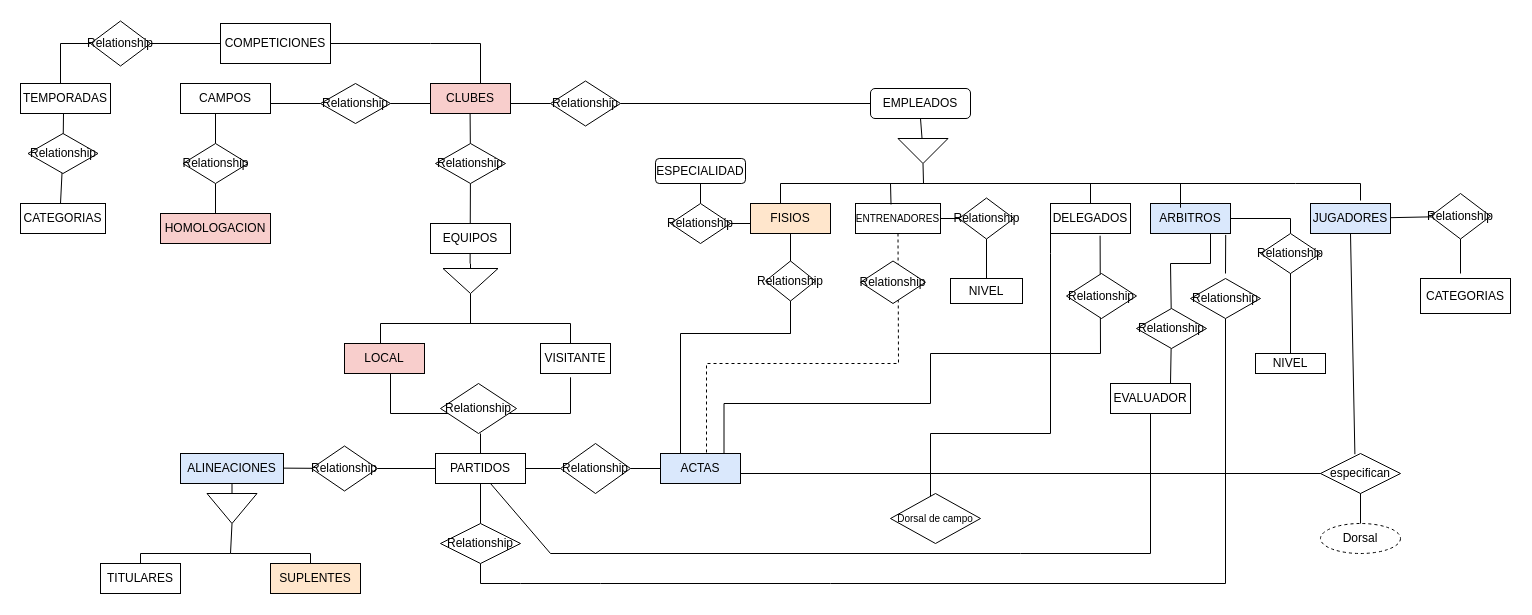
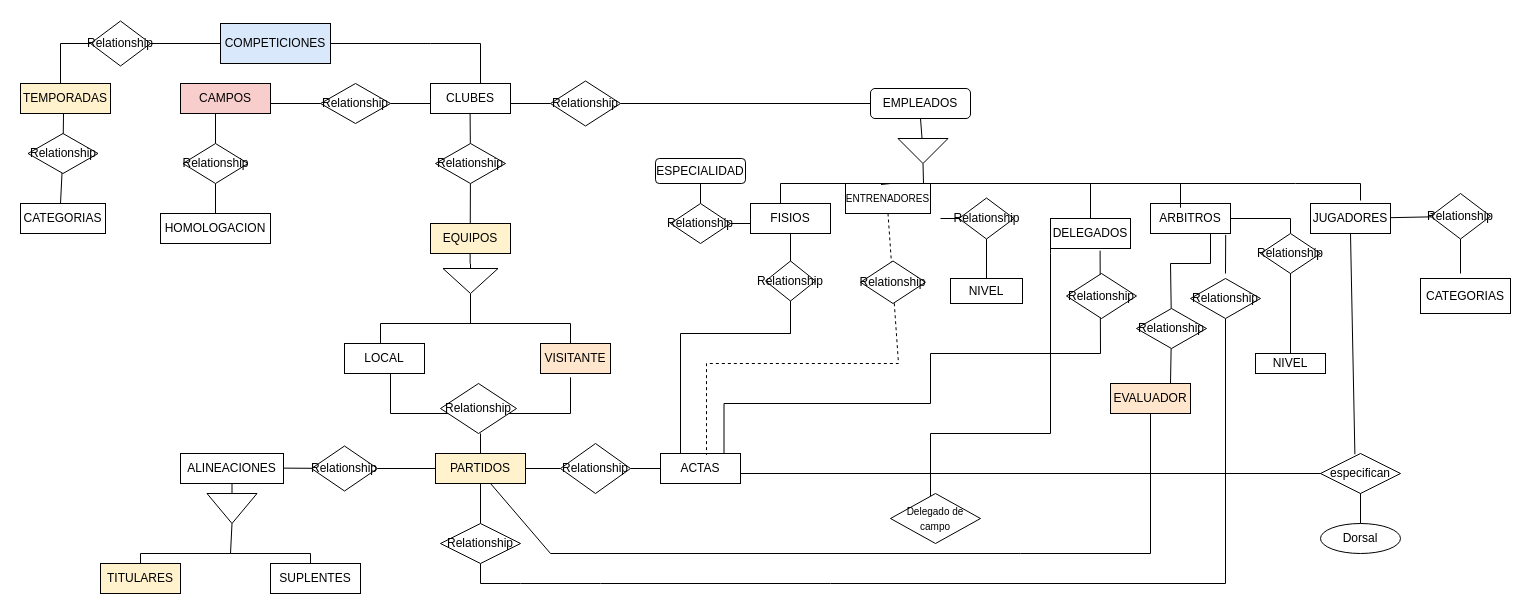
- <mxCell id="2" value="COMPETICIONES" style="whiteSpace=wrap;html=1;align=center;" parent="1" vertex="1"><mxGeometry x="220" y="23" width="110" height="40" as="geometry" /></mxCell>
+ <mxCell id="2" value="COMPETICIONES" style="whiteSpace=wrap;html=1;align=center;fillColor=#dae8fc;" parent="1" vertex="1"><mxGeometry x="220" y="23" width="110" height="40" as="geometry" /></mxCell>
- <mxCell id="58" value="TEMPORADAS" style="whiteSpace=wrap;html=1;align=center;" parent="1" vertex="1"><mxGeometry x="20" y="83" width="90" height="30" as="geometry" /></mxCell>
+ <mxCell id="58" value="TEMPORADAS" style="whiteSpace=wrap;html=1;align=center;fillColor=#fff2cc;" parent="1" vertex="1"><mxGeometry x="20" y="83" width="90" height="30" as="geometry" /></mxCell>
- <mxCell id="11" value="CAMPOS" style="whiteSpace=wrap;html=1;align=center;" parent="1" vertex="1"><mxGeometry x="180" y="83" width="90" height="30" as="geometry" /></mxCell>
+ <mxCell id="11" value="CAMPOS" style="whiteSpace=wrap;html=1;align=center;fillColor=#f8cecc;" parent="1" vertex="1"><mxGeometry x="180" y="83" width="90" height="30" as="geometry" /></mxCell>
- <mxCell id="6" value="CLUBES" style="whiteSpace=wrap;html=1;align=center;fillColor=#f8cecc;" parent="1" vertex="1"><mxGeometry x="430" y="83" width="80" height="30" as="geometry" /></mxCell>
+ <mxCell id="6" value="CLUBES" style="whiteSpace=wrap;html=1;align=center;" parent="1" vertex="1"><mxGeometry x="430" y="83" width="80" height="30" as="geometry" /></mxCell>
- <mxCell id="66" value="FISIOS" style="whiteSpace=wrap;html=1;align=center;fillColor=#ffe6cc;" parent="1" vertex="1"><mxGeometry x="750" y="203" width="80" height="30" as="geometry" /></mxCell>
+ <mxCell id="66" value="FISIOS" style="whiteSpace=wrap;html=1;align=center;" parent="1" vertex="1"><mxGeometry x="750" y="203" width="80" height="30" as="geometry" /></mxCell>
- <mxCell id="67" value="&lt;font style=&quot;font-size: 10px;&quot;&gt;ENTRENADORES&lt;/font&gt;" style="whiteSpace=wrap;html=1;align=center;" parent="1" vertex="1"><mxGeometry x="855" y="203" width="85" height="30" as="geometry" /></mxCell>
+ <mxCell id="67" value="&lt;font style=&quot;font-size: 10px;&quot;&gt;ENTRENADORES&lt;/font&gt;" style="whiteSpace=wrap;html=1;align=center;" parent="1" vertex="1"><mxGeometry x="845" y="183" width="85" height="30" as="geometry" /></mxCell>
- <mxCell id="72" value="DELEGADOS" style="whiteSpace=wrap;html=1;align=center;" parent="1" vertex="1"><mxGeometry x="1050" y="203" width="80" height="30" as="geometry" /></mxCell>
+ <mxCell id="72" value="DELEGADOS" style="whiteSpace=wrap;html=1;align=center;" parent="1" vertex="1"><mxGeometry x="1050" y="218" width="80" height="30" as="geometry" /></mxCell>
- <mxCell id="69" value="ARBITROS" style="whiteSpace=wrap;html=1;align=center;fillColor=#dae8fc;" parent="1" vertex="1"><mxGeometry x="1150" y="203" width="80" height="30" as="geometry" /></mxCell>
+ <mxCell id="69" value="ARBITROS" style="whiteSpace=wrap;html=1;align=center;" parent="1" vertex="1"><mxGeometry x="1150" y="203" width="80" height="30" as="geometry" /></mxCell>
- <mxCell id="70" value="JUGADORES" style="whiteSpace=wrap;html=1;align=center;fillColor=#dae8fc;" parent="1" vertex="1"><mxGeometry x="1310" y="203" width="80" height="30" as="geometry" /></mxCell>
+ <mxCell id="70" value="JUGADORES" style="whiteSpace=wrap;html=1;align=center;" parent="1" vertex="1"><mxGeometry x="1310" y="203" width="80" height="30" as="geometry" /></mxCell>
- <mxCell id="12" value="HOMOLOGACION" style="whiteSpace=wrap;html=1;align=center;fillColor=#f8cecc;" parent="1" vertex="1"><mxGeometry x="160" y="213" width="110" height="30" as="geometry" /></mxCell>
+ <mxCell id="12" value="HOMOLOGACION" style="whiteSpace=wrap;html=1;align=center;" parent="1" vertex="1"><mxGeometry x="160" y="213" width="110" height="30" as="geometry" /></mxCell>
- <mxCell id="16" value="EQUIPOS" style="whiteSpace=wrap;html=1;align=center;" parent="1" vertex="1"><mxGeometry x="430" y="223" width="80" height="30" as="geometry" /></mxCell>
+ <mxCell id="16" value="EQUIPOS" style="whiteSpace=wrap;html=1;align=center;fillColor=#fff2cc;" parent="1" vertex="1"><mxGeometry x="430" y="223" width="80" height="30" as="geometry" /></mxCell>
- <mxCell id="25" value="LOCAL" style="whiteSpace=wrap;html=1;align=center;fillColor=#f8cecc;" parent="1" vertex="1"><mxGeometry x="344" y="343" width="80" height="30" as="geometry" /></mxCell>
+ <mxCell id="25" value="LOCAL" style="whiteSpace=wrap;html=1;align=center;" parent="1" vertex="1"><mxGeometry x="344" y="343" width="80" height="30" as="geometry" /></mxCell>
- <mxCell id="26" value="VISITANTE" style="whiteSpace=wrap;html=1;align=center;" parent="1" vertex="1"><mxGeometry x="540" y="343" width="70" height="30" as="geometry" /></mxCell>
+ <mxCell id="26" value="VISITANTE" style="whiteSpace=wrap;html=1;align=center;fillColor=#ffe6cc;" parent="1" vertex="1"><mxGeometry x="540" y="343" width="70" height="30" as="geometry" /></mxCell>
- <mxCell id="102" value="EVALUADOR" style="whiteSpace=wrap;html=1;align=center;" parent="1" vertex="1"><mxGeometry x="1110" y="383" width="80" height="30" as="geometry" /></mxCell>
+ <mxCell id="102" value="EVALUADOR" style="whiteSpace=wrap;html=1;align=center;fillColor=#ffe6cc;" parent="1" vertex="1"><mxGeometry x="1110" y="383" width="80" height="30" as="geometry" /></mxCell>
- <mxCell id="45" value="ALINEACIONES" style="whiteSpace=wrap;html=1;align=center;fillColor=#dae8fc;" parent="1" vertex="1"><mxGeometry x="180" y="453" width="103" height="30" as="geometry" /></mxCell>
+ <mxCell id="45" value="ALINEACIONES" style="whiteSpace=wrap;html=1;align=center;" parent="1" vertex="1"><mxGeometry x="180" y="453" width="103" height="30" as="geometry" /></mxCell>
- <mxCell id="37" value="PARTIDOS" style="whiteSpace=wrap;html=1;align=center;" parent="1" vertex="1"><mxGeometry x="435" y="453" width="90" height="30" as="geometry" /></mxCell>
+ <mxCell id="37" value="PARTIDOS" style="whiteSpace=wrap;html=1;align=center;fillColor=#fff2cc;" parent="1" vertex="1"><mxGeometry x="435" y="453" width="90" height="30" as="geometry" /></mxCell>
- <mxCell id="38" value="ACTAS" style="whiteSpace=wrap;html=1;align=center;fillColor=#dae8fc;" parent="1" vertex="1"><mxGeometry x="660" y="453" width="80" height="30" as="geometry" /></mxCell>
+ <mxCell id="38" value="ACTAS" style="whiteSpace=wrap;html=1;align=center;" parent="1" vertex="1"><mxGeometry x="660" y="453" width="80" height="30" as="geometry" /></mxCell>
- <mxCell id="107" value="&lt;font style=&quot;font-size: 10px;&quot;&gt;Dorsal de campo&lt;/font&gt;" style="shape=rhombus;perimeter=rhombusPerimeter;whiteSpace=wrap;html=1;align=center;" parent="1" vertex="1"><mxGeometry x="890" y="493" width="90" height="50" as="geometry" /></mxCell>
+ <mxCell id="107" value="&lt;font style=&quot;font-size: 10px;&quot;&gt;Delegado de campo&lt;/font&gt;" style="shape=rhombus;perimeter=rhombusPerimeter;whiteSpace=wrap;html=1;align=center;" parent="1" vertex="1"><mxGeometry x="890" y="493" width="90" height="50" as="geometry" /></mxCell>
- <mxCell id="110" value="Dorsal" style="ellipse;whiteSpace=wrap;html=1;align=center;dashed=1;" vertex="1" parent="1"><mxGeometry x="1320" y="523" width="80" height="30" as="geometry" /></mxCell>
+ <mxCell id="110" value="Dorsal" style="ellipse;whiteSpace=wrap;html=1;align=center;" vertex="1" parent="1"><mxGeometry x="1320" y="523" width="80" height="30" as="geometry" /></mxCell>
- <mxCell id="50" value="TITULARES" style="whiteSpace=wrap;html=1;align=center;" parent="1" vertex="1"><mxGeometry x="100" y="563" width="80" height="30" as="geometry" /></mxCell>
+ <mxCell id="50" value="TITULARES" style="whiteSpace=wrap;html=1;align=center;fillColor=#fff2cc;" parent="1" vertex="1"><mxGeometry x="100" y="563" width="80" height="30" as="geometry" /></mxCell>
- <mxCell id="51" value="SUPLENTES" style="whiteSpace=wrap;html=1;align=center;fillColor=#ffe6cc;" parent="1" vertex="1"><mxGeometry x="270" y="563" width="90" height="30" as="geometry" /></mxCell>
+ <mxCell id="51" value="SUPLENTES" style="whiteSpace=wrap;html=1;align=center;" parent="1" vertex="1"><mxGeometry x="270" y="563" width="90" height="30" as="geometry" /></mxCell>
